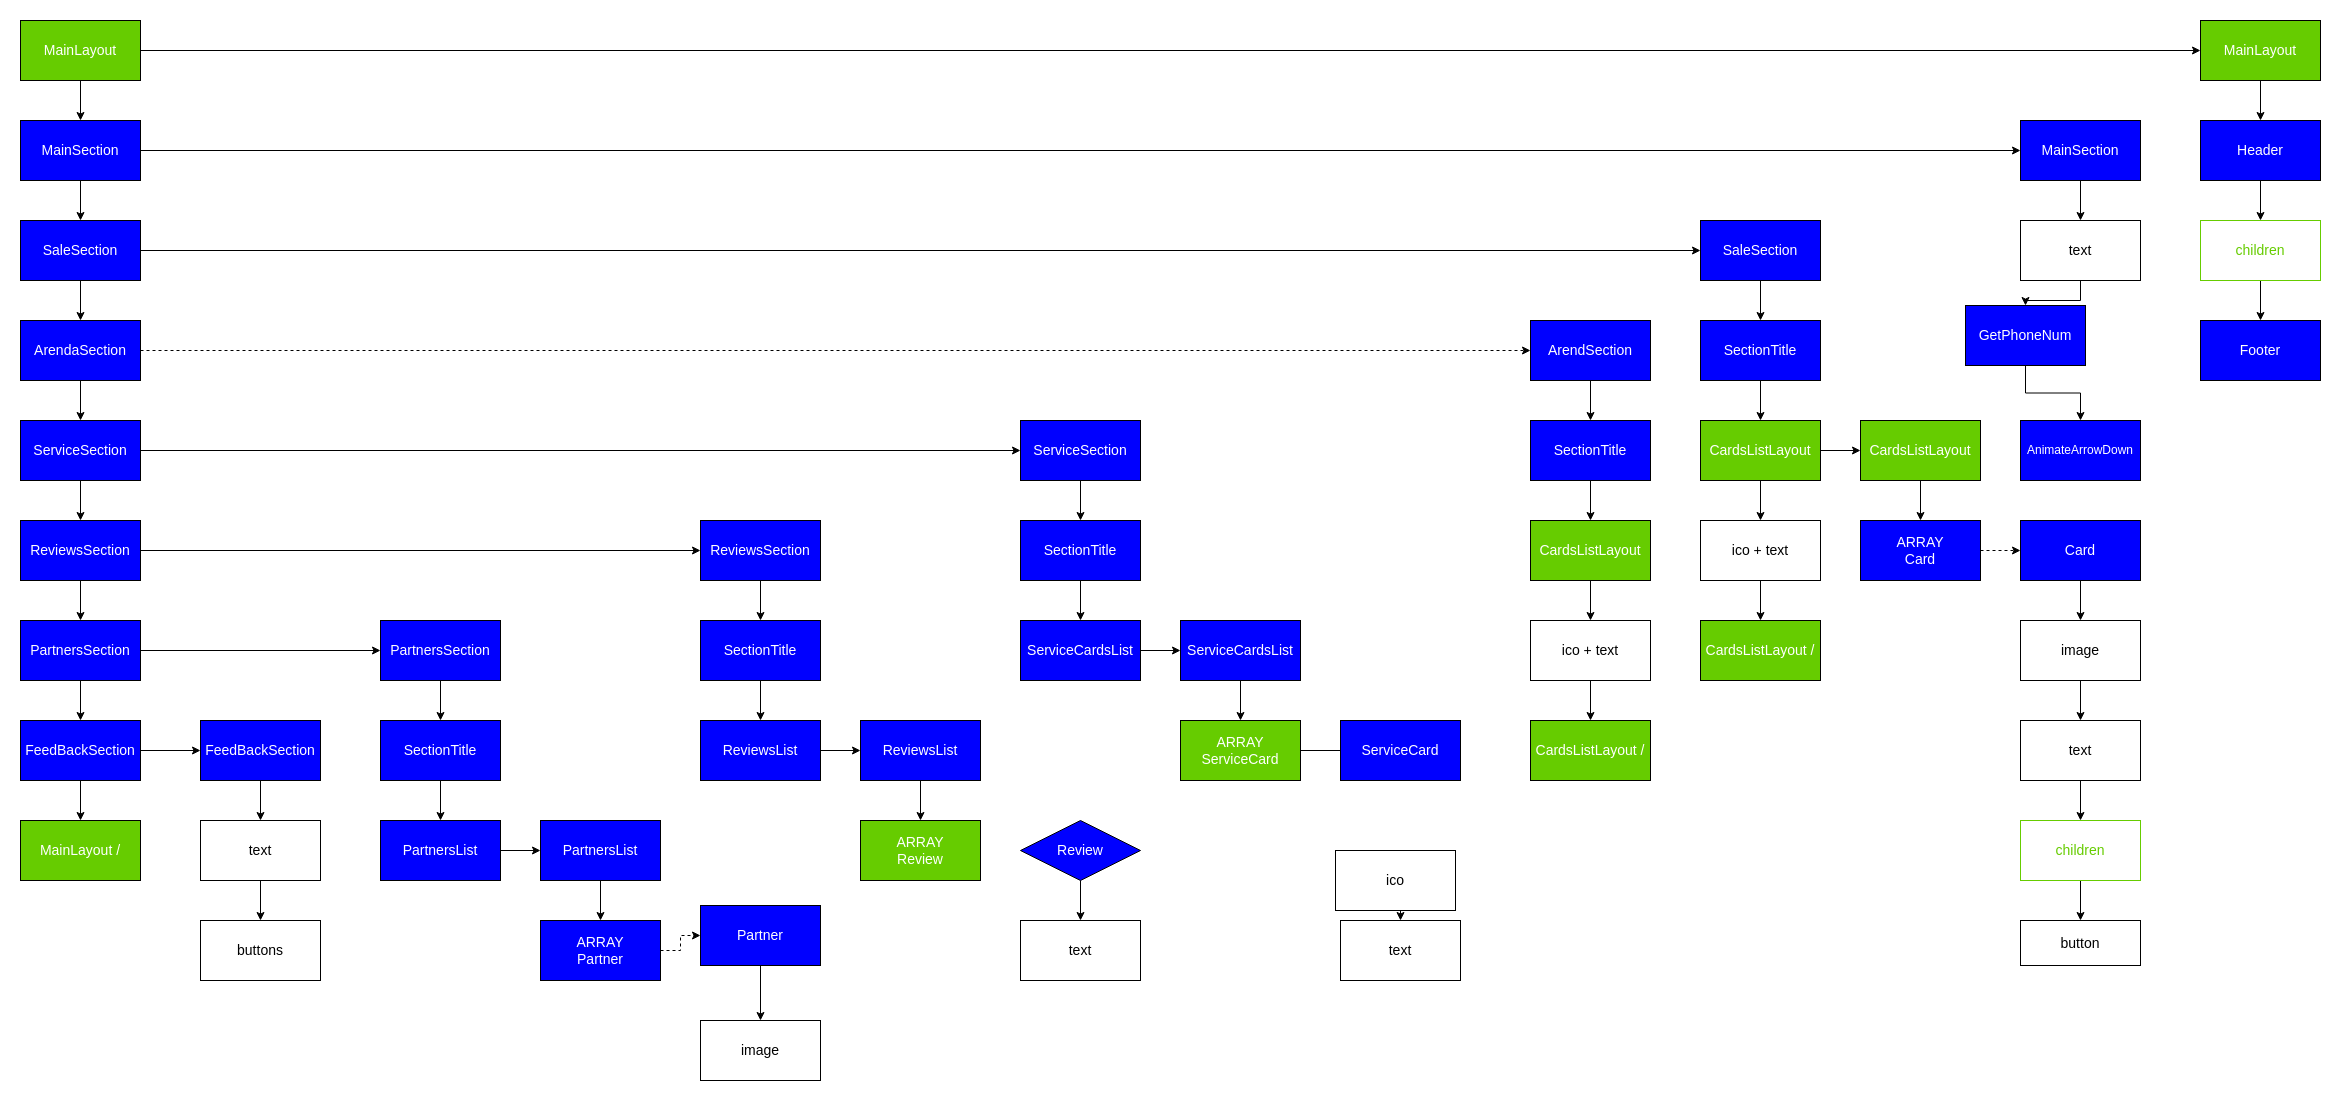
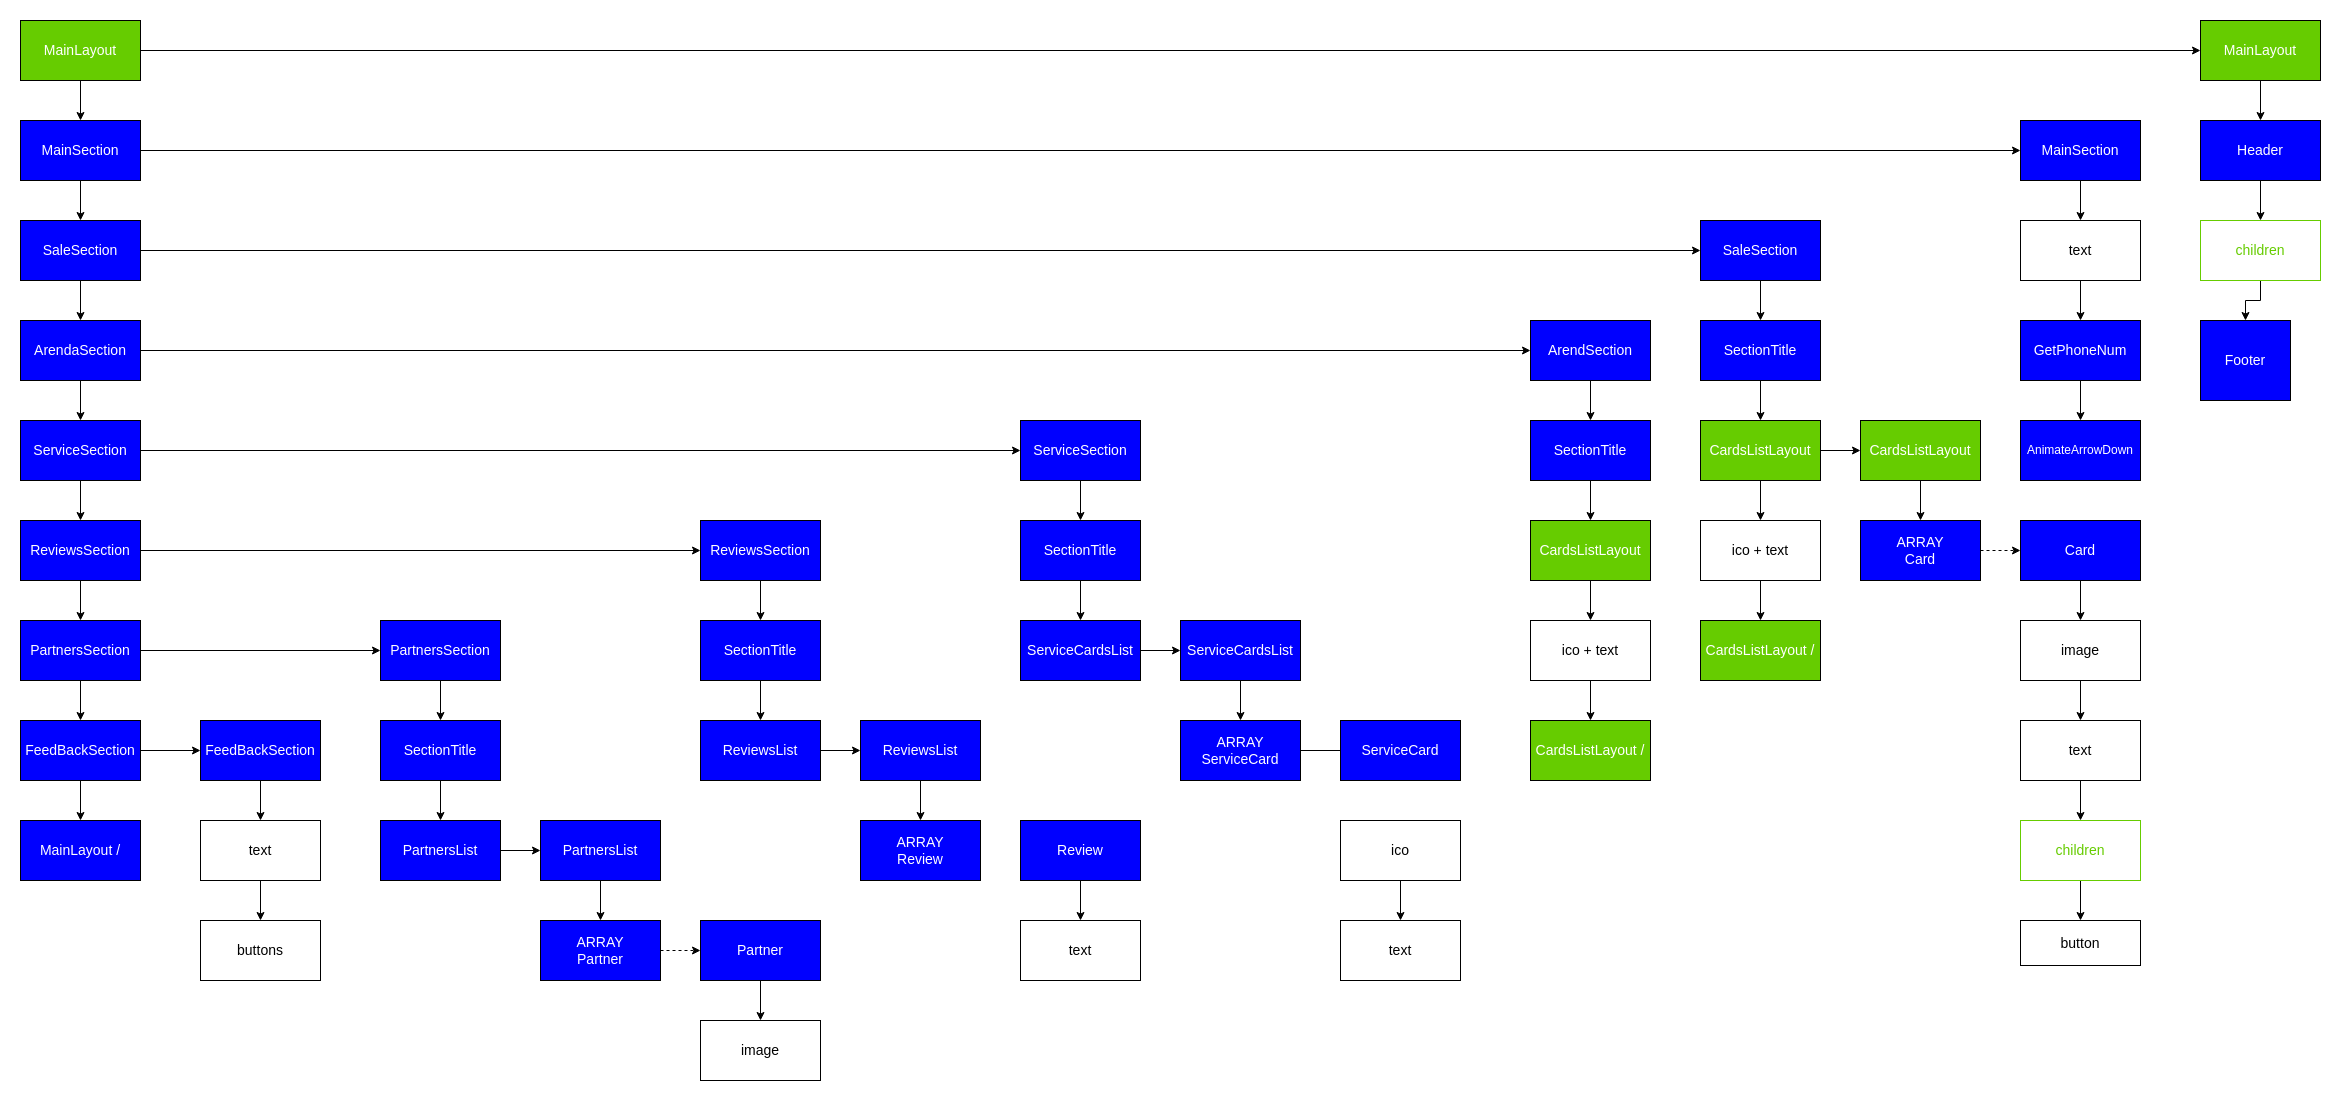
- <mxCell id="36" value="&lt;span style=&quot;font-size: 14px;&quot;&gt;&lt;font color=&quot;#ffffff&quot;&gt;GetPhoneNum&lt;/font&gt;&lt;/span&gt;" style="rounded=0;whiteSpace=wrap;html=1;fillColor=#0000FF;" vertex="1" parent="1"><mxGeometry x="1965" y="305" width="120" height="60" as="geometry" /></mxCell>
+ <mxCell id="36" value="&lt;span style=&quot;font-size: 14px;&quot;&gt;&lt;font color=&quot;#ffffff&quot;&gt;GetPhoneNum&lt;/font&gt;&lt;/span&gt;" style="rounded=0;whiteSpace=wrap;html=1;fillColor=#0000FF;" vertex="1" parent="1"><mxGeometry x="2020" y="320" width="120" height="60" as="geometry" /></mxCell>
- <mxCell id="11" style="edgeStyle=orthogonalEdgeStyle;rounded=0;orthogonalLoop=1;jettySize=auto;html=1;exitX=1;exitY=0.5;exitDx=0;exitDy=0;entryX=0;entryY=0.5;entryDx=0;entryDy=0;fontSize=14;fontColor=#000000;dashed=1;" edge="1" parent="1" source="12" target="64"><mxGeometry relative="1" as="geometry" /></mxCell>
+ <mxCell id="11" style="edgeStyle=orthogonalEdgeStyle;rounded=0;orthogonalLoop=1;jettySize=auto;html=1;exitX=1;exitY=0.5;exitDx=0;exitDy=0;entryX=0;entryY=0.5;entryDx=0;entryDy=0;fontSize=14;fontColor=#000000;" edge="1" parent="1" source="12" target="64"><mxGeometry relative="1" as="geometry" /></mxCell>
- <mxCell id="32" value="&lt;span style=&quot;font-size: 14px;&quot;&gt;&lt;font color=&quot;#ffffff&quot;&gt;Footer&lt;/font&gt;&lt;/span&gt;" style="rounded=0;whiteSpace=wrap;html=1;fillColor=#0000FF;" vertex="1" parent="1"><mxGeometry x="2200" y="320" width="120" height="60" as="geometry" /></mxCell>
+ <mxCell id="32" value="&lt;span style=&quot;font-size: 14px;&quot;&gt;&lt;font color=&quot;#ffffff&quot;&gt;Footer&lt;/font&gt;&lt;/span&gt;" style="rounded=0;whiteSpace=wrap;html=1;fillColor=#0000FF;" vertex="1" parent="1"><mxGeometry x="2200" y="320" width="90" height="80" as="geometry" /></mxCell>
- <mxCell id="81" value="&lt;span style=&quot;font-size: 14px;&quot;&gt;&lt;font color=&quot;#ffffff&quot;&gt;ARRAY&lt;br&gt;ServiceCard&lt;/font&gt;&lt;/span&gt;" style="rounded=0;whiteSpace=wrap;html=1;fillColor=#66cc00;" vertex="1" parent="1"><mxGeometry x="1180" y="720" width="120" height="60" as="geometry" /></mxCell>
+ <mxCell id="81" value="&lt;span style=&quot;font-size: 14px;&quot;&gt;&lt;font color=&quot;#ffffff&quot;&gt;ARRAY&lt;br&gt;ServiceCard&lt;/font&gt;&lt;/span&gt;" style="rounded=0;whiteSpace=wrap;html=1;fillColor=#0000FF;" vertex="1" parent="1"><mxGeometry x="1180" y="720" width="120" height="60" as="geometry" /></mxCell>
- <mxCell id="25" value="&lt;span style=&quot;font-size: 14px;&quot;&gt;&lt;font color=&quot;#ffffff&quot;&gt;MainLayout /&lt;/font&gt;&lt;/span&gt;" style="rounded=0;whiteSpace=wrap;html=1;fillColor=#66CC00;" vertex="1" parent="1"><mxGeometry x="20" y="820" width="120" height="60" as="geometry" /></mxCell>
+ <mxCell id="25" value="&lt;span style=&quot;font-size: 14px;&quot;&gt;&lt;font color=&quot;#ffffff&quot;&gt;MainLayout /&lt;/font&gt;&lt;/span&gt;" style="rounded=0;whiteSpace=wrap;html=1;fillColor=#0000ff;" vertex="1" parent="1"><mxGeometry x="20" y="820" width="120" height="60" as="geometry" /></mxCell>
- <mxCell id="94" value="&lt;span style=&quot;font-size: 14px;&quot;&gt;&lt;font color=&quot;#ffffff&quot;&gt;ARRAY&lt;br&gt;Review&lt;/font&gt;&lt;/span&gt;" style="rounded=0;whiteSpace=wrap;html=1;fillColor=#66cc00;" vertex="1" parent="1"><mxGeometry x="860" y="820" width="120" height="60" as="geometry" /></mxCell>
+ <mxCell id="94" value="&lt;span style=&quot;font-size: 14px;&quot;&gt;&lt;font color=&quot;#ffffff&quot;&gt;ARRAY&lt;br&gt;Review&lt;/font&gt;&lt;/span&gt;" style="rounded=0;whiteSpace=wrap;html=1;fillColor=#0000FF;" vertex="1" parent="1"><mxGeometry x="860" y="820" width="120" height="60" as="geometry" /></mxCell>
- <mxCell id="96" value="&lt;span style=&quot;font-size: 14px;&quot;&gt;&lt;font color=&quot;#ffffff&quot;&gt;Review&lt;/font&gt;&lt;/span&gt;" style="rhombus;whiteSpace=wrap;html=1;fillColor=#0000FF;" vertex="1" parent="1"><mxGeometry x="1020" y="820" width="120" height="60" as="geometry" /></mxCell>
+ <mxCell id="96" value="&lt;span style=&quot;font-size: 14px;&quot;&gt;&lt;font color=&quot;#ffffff&quot;&gt;Review&lt;/font&gt;&lt;/span&gt;" style="rounded=0;whiteSpace=wrap;html=1;fillColor=#0000FF;" vertex="1" parent="1"><mxGeometry x="1020" y="820" width="120" height="60" as="geometry" /></mxCell>
- <mxCell id="84" value="&lt;span style=&quot;font-size: 14px;&quot;&gt;ico&lt;/span&gt;" style="rounded=0;whiteSpace=wrap;html=1;fillColor=none;strokeColor=#000000;" vertex="1" parent="1"><mxGeometry x="1335" y="850" width="120" height="60" as="geometry" /></mxCell>
+ <mxCell id="84" value="&lt;span style=&quot;font-size: 14px;&quot;&gt;ico&lt;/span&gt;" style="rounded=0;whiteSpace=wrap;html=1;fillColor=none;strokeColor=#000000;" vertex="1" parent="1"><mxGeometry x="1340" y="820" width="120" height="60" as="geometry" /></mxCell>
- <mxCell id="109" value="&lt;span style=&quot;font-size: 14px;&quot;&gt;&lt;font color=&quot;#ffffff&quot;&gt;Partner&lt;/font&gt;&lt;/span&gt;" style="rounded=0;whiteSpace=wrap;html=1;fillColor=#0000FF;" vertex="1" parent="1"><mxGeometry x="700" y="905" width="120" height="60" as="geometry" /></mxCell>
+ <mxCell id="109" value="&lt;span style=&quot;font-size: 14px;&quot;&gt;&lt;font color=&quot;#ffffff&quot;&gt;Partner&lt;/font&gt;&lt;/span&gt;" style="rounded=0;whiteSpace=wrap;html=1;fillColor=#0000FF;" vertex="1" parent="1"><mxGeometry x="700" y="920" width="120" height="60" as="geometry" /></mxCell>
